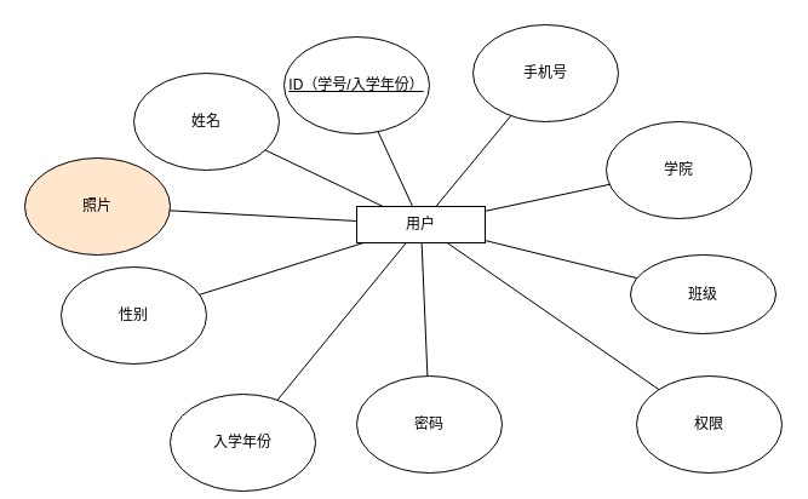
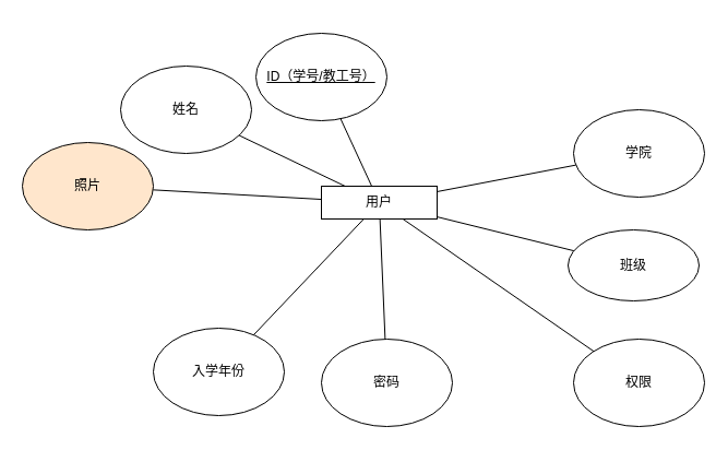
- <mxCell id="19" value="手机号" style="ellipse;whiteSpace=wrap;html=1;" vertex="1" parent="1"><mxGeometry x="390" y="20" width="120" height="80" as="geometry" /></mxCell>
- <mxCell id="3" value="&lt;u&gt;ID（学号/入学年份）&lt;/u&gt;" style="ellipse;whiteSpace=wrap;html=1;" vertex="1" parent="1"><mxGeometry x="234" y="30" width="120" height="80" as="geometry" /></mxCell>
+ <mxCell id="3" value="&lt;u&gt;ID（学号/教工号）&lt;/u&gt;" style="ellipse;whiteSpace=wrap;html=1;" vertex="1" parent="1"><mxGeometry x="234" y="30" width="120" height="80" as="geometry" /></mxCell>
- <mxCell id="20" value="" style="endArrow=none;html=1;rounded=0;" edge="1" parent="1" source="19" target="2"><mxGeometry width="50" height="50" relative="1" as="geometry"><mxPoint x="330" y="280" as="sourcePoint" /><mxPoint x="380" y="230" as="targetPoint" /></mxGeometry></mxCell>
- <mxCell id="8" value="学院" style="ellipse;whiteSpace=wrap;html=1;" vertex="1" parent="1"><mxGeometry x="500" y="100" width="120" height="80" as="geometry" /></mxCell>
+ <mxCell id="8" value="学院" style="ellipse;whiteSpace=wrap;html=1;" vertex="1" parent="1"><mxGeometry x="525" y="100" width="120" height="80" as="geometry" /></mxCell>
- <mxCell id="11" value="" style="endArrow=none;html=1;rounded=0;" edge="1" parent="1" source="5" target="2"><mxGeometry width="50" height="50" relative="1" as="geometry"><mxPoint x="330" y="280" as="sourcePoint" /><mxPoint x="380" y="230" as="targetPoint" /></mxGeometry></mxCell>
- <mxCell id="5" value="性别" style="ellipse;whiteSpace=wrap;html=1;" vertex="1" parent="1"><mxGeometry x="50" y="220" width="120" height="80" as="geometry" /></mxCell>
- <mxCell id="6" value="入学年份" style="ellipse;whiteSpace=wrap;html=1;" vertex="1" parent="1"><mxGeometry x="140" y="325" width="120" height="80" as="geometry" /></mxCell>
+ <mxCell id="6" value="入学年份" style="ellipse;whiteSpace=wrap;html=1;" vertex="1" parent="1"><mxGeometry x="140" y="300" width="120" height="80" as="geometry" /></mxCell>
